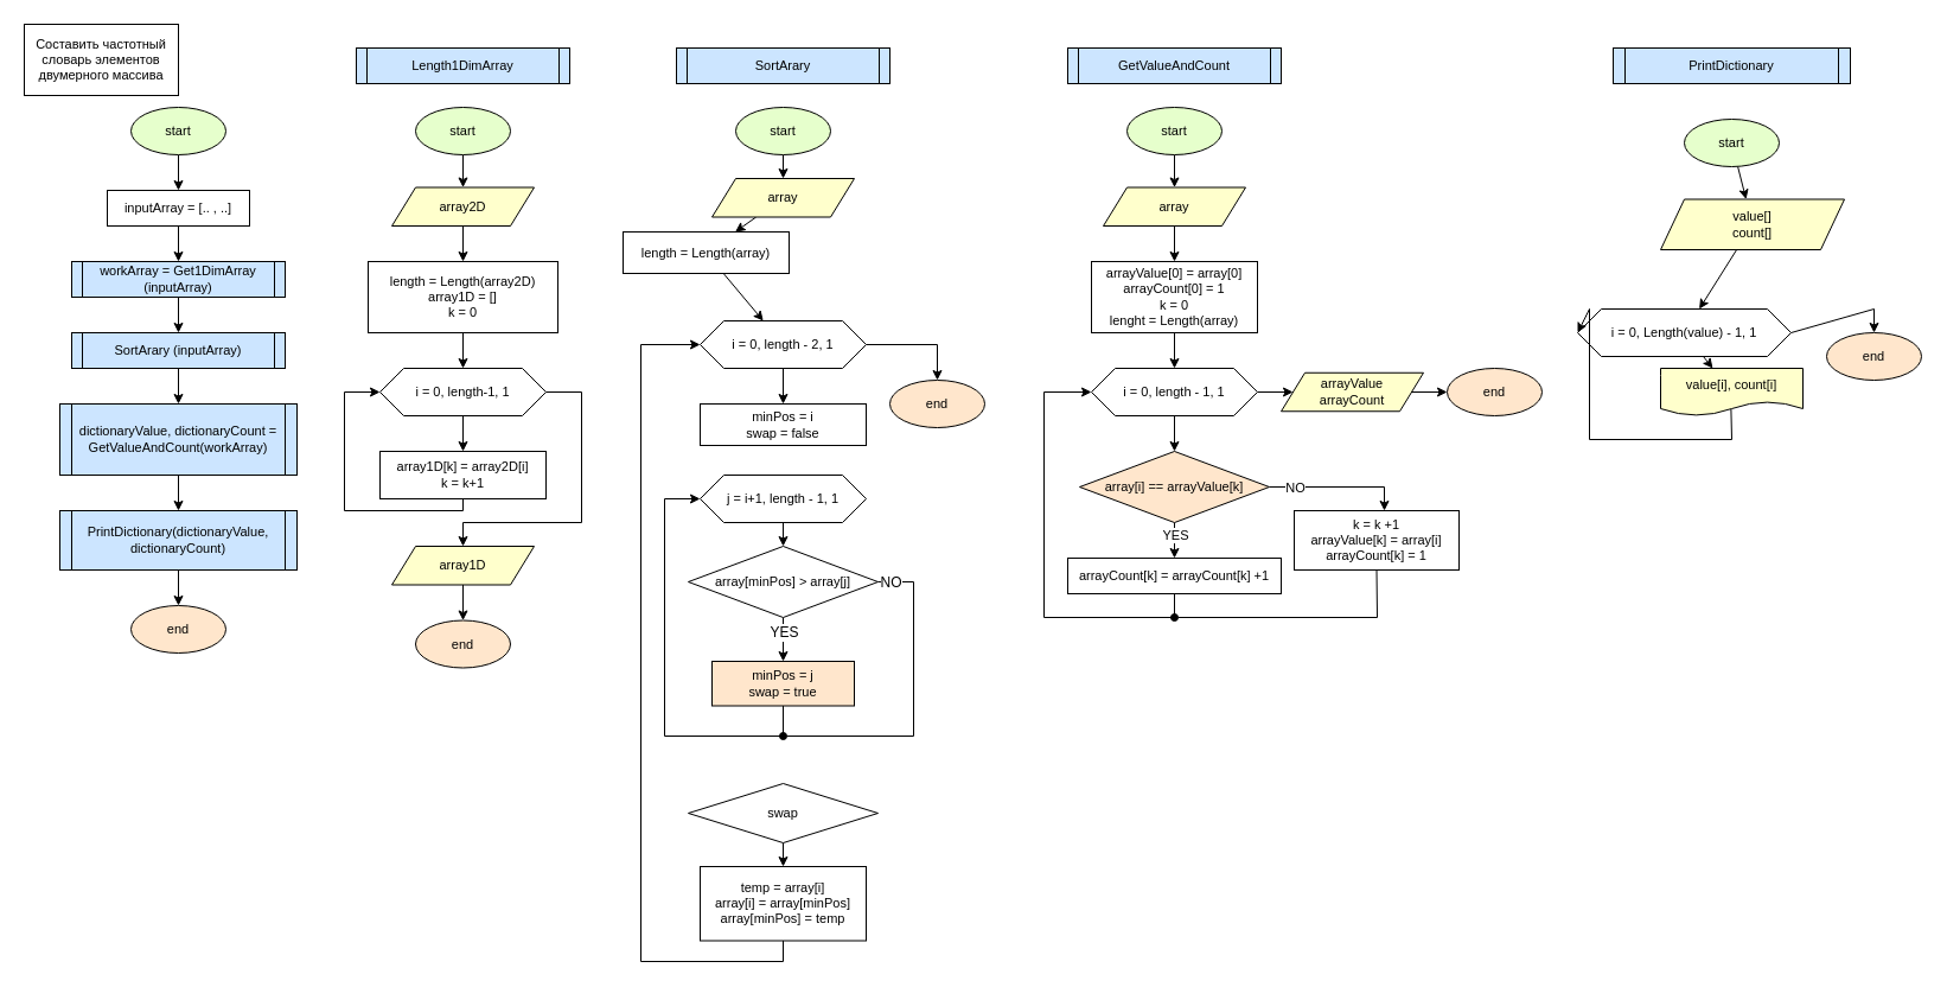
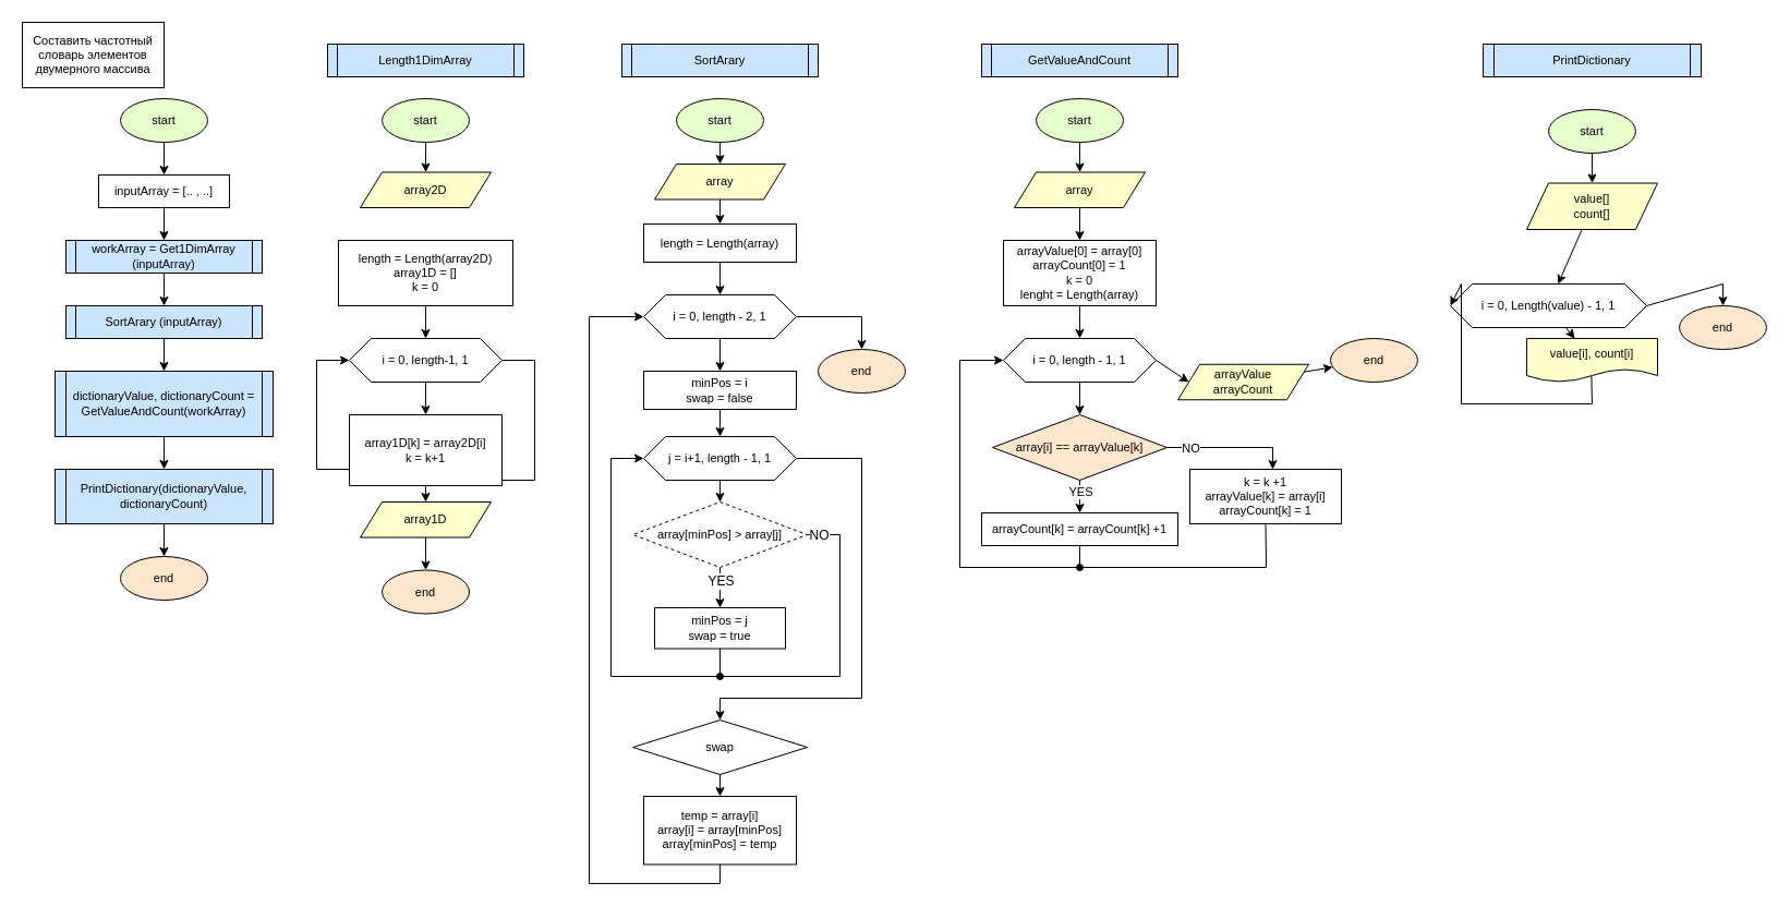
- <mxCell id="84" value="value[]&lt;br&gt;count[]" style="shape=parallelogram;perimeter=parallelogramPerimeter;whiteSpace=wrap;html=1;fixedSize=1;fontSize=11;fillColor=#FFFFCC;rounded=0;strokeColor=#000000;fontColor=#000000;labelBackgroundColor=none;endArrow=classic;" vertex="1" parent="1"><mxGeometry x="1400" y="167.5" width="155" height="42.5" as="geometry" /></mxCell>
+ <mxCell id="84" value="value[]&lt;br&gt;count[]" style="shape=parallelogram;perimeter=parallelogramPerimeter;whiteSpace=wrap;html=1;fixedSize=1;fontSize=11;fillColor=#FFFFCC;rounded=0;strokeColor=#000000;fontColor=#000000;labelBackgroundColor=none;endArrow=classic;" vertex="1" parent="1"><mxGeometry x="1400" y="167.5" width="120" height="42.5" as="geometry" /></mxCell>
- <mxCell id="20" value="" style="edgeStyle=none;orthogonalLoop=1;jettySize=auto;html=1;fontSize=11;rounded=0;fillColor=#FFFFFF;strokeColor=#000000;fontColor=#000000;labelBackgroundColor=none;" edge="1" parent="1" source="21" target="23"><mxGeometry relative="1" as="geometry" /></mxCell>
- <mxCell id="40" value="length = Length(array)" style="whiteSpace=wrap;html=1;rounded=0;fontSize=11;fillColor=#FFFFFF;strokeColor=#000000;fontColor=#000000;labelBackgroundColor=none;endArrow=classic;" vertex="1" parent="1"><mxGeometry x="525" y="195" width="140" height="35" as="geometry" /></mxCell>
+ <mxCell id="40" value="length = Length(array)" style="whiteSpace=wrap;html=1;rounded=0;fontSize=11;fillColor=#FFFFFF;strokeColor=#000000;fontColor=#000000;labelBackgroundColor=none;endArrow=classic;" vertex="1" parent="1"><mxGeometry x="590" y="205" width="140" height="35" as="geometry" /></mxCell>
- <mxCell id="78" value="arrayValue&lt;br&gt;arrayCount" style="shape=parallelogram;perimeter=parallelogramPerimeter;whiteSpace=wrap;html=1;fixedSize=1;fontSize=11;fillColor=#FFFFCC;rounded=0;strokeColor=#000000;fontColor=#000000;labelBackgroundColor=none;endArrow=classic;" vertex="1" parent="1"><mxGeometry x="1080" y="313.75" width="120" height="32.5" as="geometry" /></mxCell>
+ <mxCell id="78" value="arrayValue&lt;br&gt;arrayCount" style="shape=parallelogram;perimeter=parallelogramPerimeter;whiteSpace=wrap;html=1;fixedSize=1;fontSize=11;fillColor=#FFFFCC;rounded=0;strokeColor=#000000;fontColor=#000000;labelBackgroundColor=none;endArrow=classic;" vertex="1" parent="1"><mxGeometry x="1080" y="333.75" width="120" height="32.5" as="geometry" /></mxCell>
+ <mxCell id="41" value="" style="edgeStyle=none;orthogonalLoop=1;jettySize=auto;html=1;fontSize=11;rounded=0;fillColor=#FFFFFF;strokeColor=#000000;fontColor=#000000;labelBackgroundColor=none;" edge="1" parent="1" source="42" target="45"><mxGeometry relative="1" as="geometry" /></mxCell>
- <mxCell id="28" value="array1D[k] = array2D[i]&lt;br&gt;k = k+1" style="whiteSpace=wrap;html=1;rounded=0;fontSize=11;fillColor=#FFFFFF;strokeColor=#000000;fontColor=#000000;labelBackgroundColor=none;endArrow=classic;" vertex="1" parent="1"><mxGeometry x="320" y="380" width="140" height="40" as="geometry" /></mxCell>
+ <mxCell id="28" value="array1D[k] = array2D[i]&lt;br&gt;k = k+1" style="whiteSpace=wrap;html=1;rounded=0;fontSize=11;fillColor=#FFFFFF;strokeColor=#000000;fontColor=#000000;labelBackgroundColor=none;endArrow=classic;" vertex="1" parent="1"><mxGeometry x="320" y="380" width="140" height="65" as="geometry" /></mxCell>
- <mxCell id="50" value="array[minPos] &amp;gt; array[j]" style="rhombus;whiteSpace=wrap;html=1;rounded=0;fontSize=11;fillColor=#FFFFFF;strokeColor=#000000;fontColor=#000000;labelBackgroundColor=none;endArrow=classic;" vertex="1" parent="1"><mxGeometry x="580" y="460" width="160" height="60" as="geometry" /></mxCell>
+ <mxCell id="50" value="array[minPos] &amp;gt; array[j]" style="rhombus;whiteSpace=wrap;html=1;rounded=0;fontSize=11;fillColor=#FFFFFF;strokeColor=#000000;fontColor=#000000;labelBackgroundColor=none;endArrow=classic;dashed=1;" vertex="1" parent="1"><mxGeometry x="580" y="460" width="160" height="60" as="geometry" /></mxCell>
+ <mxCell id="44" style="edgeStyle=none;orthogonalLoop=1;jettySize=auto;html=1;exitX=1;exitY=0.5;exitDx=0;exitDy=0;fontSize=11;endArrow=classic;endFill=1;entryX=0.5;entryY=0;entryDx=0;entryDy=0;rounded=0;fillColor=#FFFFFF;strokeColor=#000000;fontColor=#000000;labelBackgroundColor=none;" edge="1" parent="1" source="45" target="54"><mxGeometry relative="1" as="geometry"><mxPoint x="660" y="650" as="targetPoint" /><Array as="points"><mxPoint x="790" y="420" /><mxPoint x="790" y="640" /><mxPoint x="660" y="640" /></Array></mxGeometry></mxCell>
- <mxCell id="52" value="minPos = j&lt;br&gt;swap = true" style="whiteSpace=wrap;html=1;rounded=0;fontSize=11;fillColor=#ffe6cc;strokeColor=#000000;fontColor=#000000;labelBackgroundColor=none;endArrow=classic;" vertex="1" parent="1"><mxGeometry x="600" y="557" width="120" height="37.5" as="geometry" /></mxCell>
+ <mxCell id="52" value="minPos = j&lt;br&gt;swap = true" style="whiteSpace=wrap;html=1;rounded=0;fontSize=11;fillColor=#FFFFFF;strokeColor=#000000;fontColor=#000000;labelBackgroundColor=none;endArrow=classic;" vertex="1" parent="1"><mxGeometry x="600" y="557" width="120" height="37.5" as="geometry" /></mxCell>
